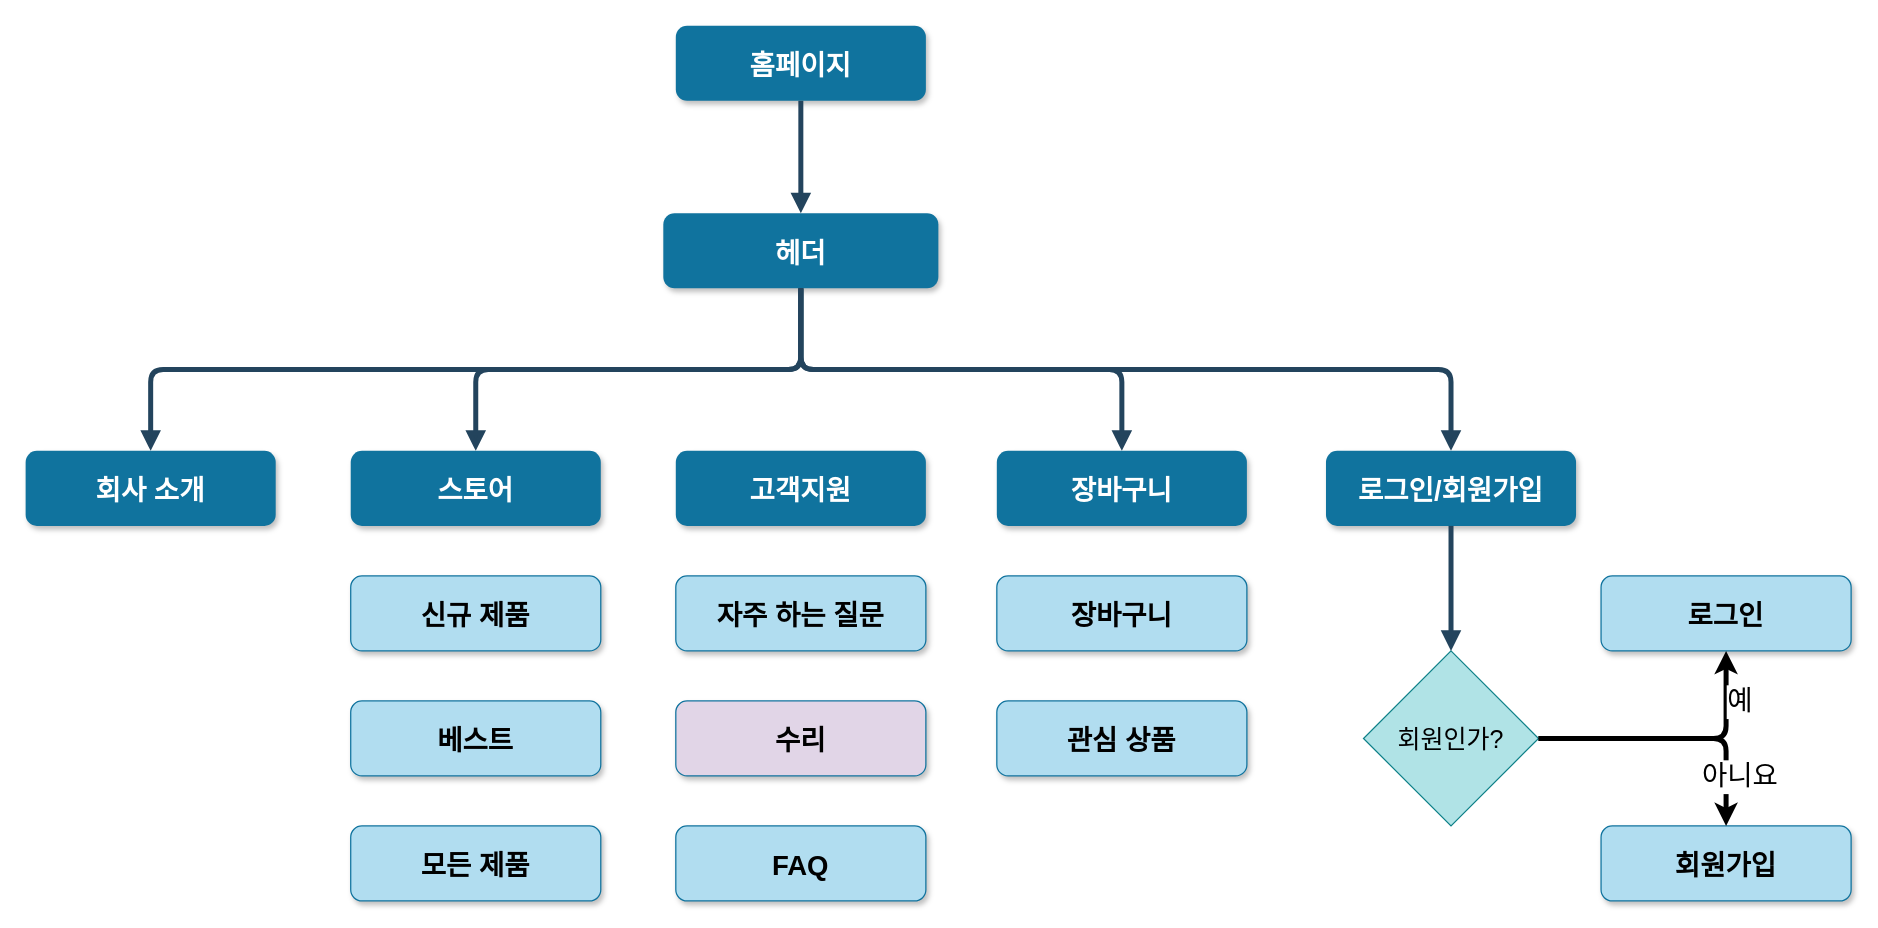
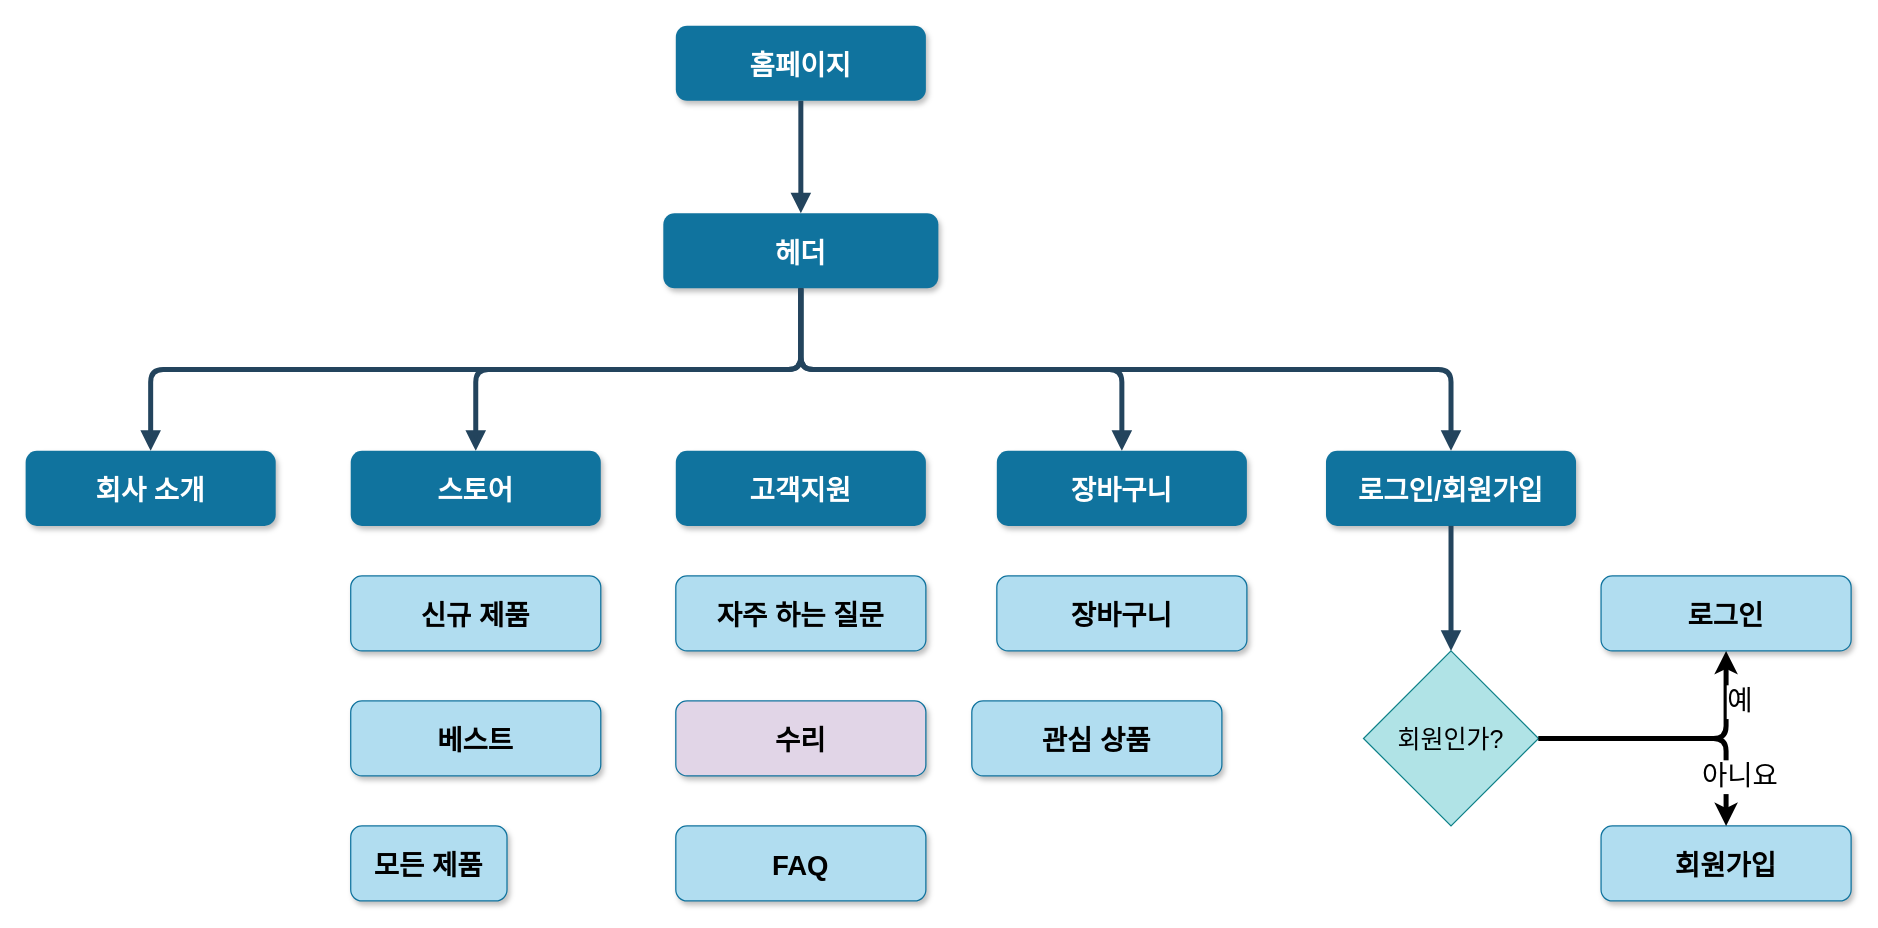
- <mxCell id="21" value="관심 상품" style="rounded=1;fillColor=#b1ddf0;strokeColor=#10739e;shadow=1;fontStyle=1;fontSize=22;" parent="1" vertex="1"><mxGeometry x="796.75" y="560" width="200" height="60" as="geometry" /></mxCell>
+ <mxCell id="21" value="관심 상품" style="rounded=1;fillColor=#b1ddf0;strokeColor=#10739e;shadow=1;fontStyle=1;fontSize=22;" parent="1" vertex="1"><mxGeometry x="776.75" y="560" width="200" height="60" as="geometry" /></mxCell>
- <mxCell id="16" value="모든 제품" style="rounded=1;fillColor=#b1ddf0;strokeColor=#10739e;shadow=1;fontStyle=1;fontSize=22;" parent="1" vertex="1"><mxGeometry x="280" y="660" width="200" height="60" as="geometry" /></mxCell>
+ <mxCell id="16" value="모든 제품" style="rounded=1;fillColor=#b1ddf0;strokeColor=#10739e;shadow=1;fontStyle=1;fontSize=22;" parent="1" vertex="1"><mxGeometry x="280" y="660" width="125" height="60" as="geometry" /></mxCell>
